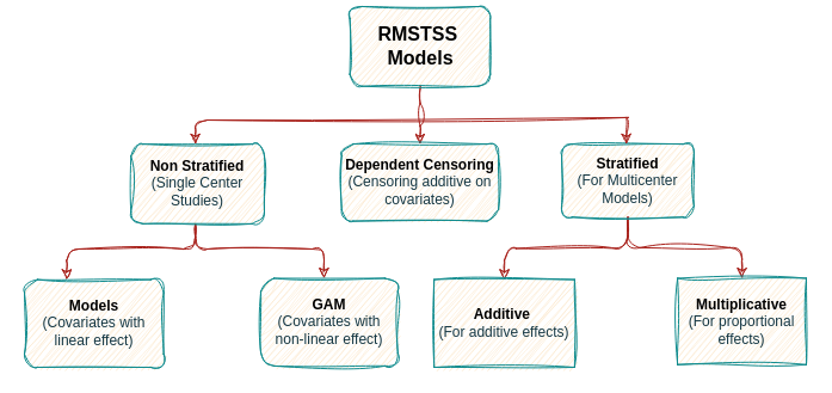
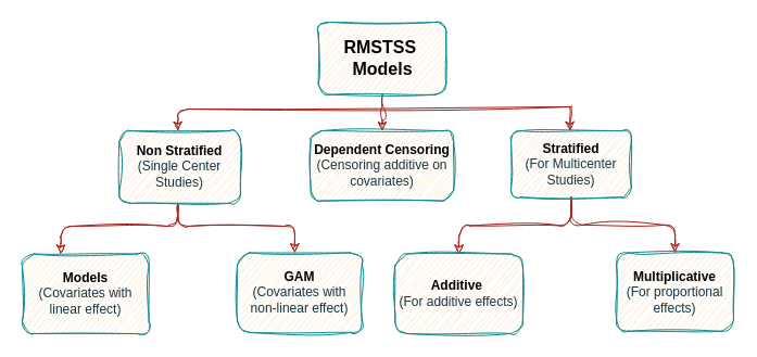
- <mxCell id="16" value="&lt;font style=&quot;color: light-dark(rgb(0, 0, 0), rgb(255, 26, 59)); font-size: 16px;&quot;&gt;&lt;b&gt;RMSTSS&amp;nbsp;&lt;/b&gt;&lt;/font&gt;&lt;div&gt;&lt;font style=&quot;color: light-dark(rgb(0, 0, 0), rgb(255, 26, 59)); font-size: 16px;&quot;&gt;&lt;b&gt;Models&lt;/b&gt;&lt;/font&gt;&lt;/div&gt;" style="rounded=1;whiteSpace=wrap;html=1;sketch=1;hachureGap=4;jiggle=2;curveFitting=1;fontFamily=Helvetica;labelBackgroundColor=none;fillColor=#FAE5C7;strokeColor=#0F8B8D;fontColor=#143642;labelBorderColor=none;fontStyle=0;fontSize=12;textShadow=0;convertToSvg=0;horizontal=1;" vertex="1" parent="1"><mxGeometry x="292.59" y="5" width="117.665" height="66.744" as="geometry" /></mxCell>
+ <mxCell id="16" value="&lt;font style=&quot;color: light-dark(rgb(0, 0, 0), rgb(255, 26, 59)); font-size: 16px;&quot;&gt;&lt;b&gt;RMSTSS&amp;nbsp;&lt;/b&gt;&lt;/font&gt;&lt;div&gt;&lt;font style=&quot;color: light-dark(rgb(0, 0, 0), rgb(255, 26, 59)); font-size: 16px;&quot;&gt;&lt;b&gt;Models&lt;/b&gt;&lt;/font&gt;&lt;/div&gt;" style="rounded=1;whiteSpace=wrap;html=1;sketch=1;hachureGap=4;jiggle=2;curveFitting=1;fontFamily=Helvetica;labelBackgroundColor=none;fillColor=#FAE5C7;strokeColor=#0F8B8D;fontColor=#143642;labelBorderColor=none;fontStyle=0;fontSize=12;textShadow=0;convertToSvg=0;horizontal=1;" vertex="1" parent="1"><mxGeometry x="292.59" y="20" width="117.665" height="66.744" as="geometry" /></mxCell>
- <mxCell id="5" value="&lt;b&gt;&lt;font style=&quot;color: light-dark(rgb(0, 0, 0), rgb(128, 255, 0));&quot;&gt;Stratified&lt;/font&gt;&lt;/b&gt;&lt;div&gt;(For Multicenter Models)&lt;/div&gt;" style="rounded=1;whiteSpace=wrap;html=1;sketch=1;hachureGap=4;jiggle=2;curveFitting=1;fontFamily=Helvetica;labelBackgroundColor=none;fillColor=#FAE5C7;strokeColor=#0F8B8D;fontColor=#143642;labelBorderColor=none;fontStyle=0;fontSize=12;textShadow=0;convertToSvg=0;horizontal=1;" vertex="1" parent="1"><mxGeometry x="470.067" y="120.116" width="110.801" height="61.182" as="geometry" /></mxCell>
+ <mxCell id="5" value="&lt;b&gt;&lt;font style=&quot;color: light-dark(rgb(0, 0, 0), rgb(128, 255, 0));&quot;&gt;Stratified&lt;/font&gt;&lt;/b&gt;&lt;div&gt;(For Multicenter Studies)&lt;/div&gt;" style="rounded=1;whiteSpace=wrap;html=1;sketch=1;hachureGap=4;jiggle=2;curveFitting=1;fontFamily=Helvetica;labelBackgroundColor=none;fillColor=#FAE5C7;strokeColor=#0F8B8D;fontColor=#143642;labelBorderColor=none;fontStyle=0;fontSize=12;textShadow=0;convertToSvg=0;horizontal=1;" vertex="1" parent="1"><mxGeometry x="470.067" y="120.116" width="110.801" height="61.182" as="geometry" /></mxCell>
- <mxCell id="15" value="&lt;b&gt;&lt;font style=&quot;color: light-dark(rgb(0, 0, 0), rgb(255, 51, 255));&quot;&gt;Multiplicative&lt;/font&gt;&lt;/b&gt;&lt;div&gt;(For proportional effects)&lt;/div&gt;" style="whiteSpace=wrap;html=1;sketch=1;hachureGap=4;jiggle=2;curveFitting=1;fontFamily=Helvetica;labelBackgroundColor=none;fillColor=#FAE5C7;strokeColor=#0F8B8D;fontColor=#143642;labelBorderColor=none;fontStyle=0;fontSize=12;textShadow=0;convertToSvg=0;horizontal=1;rounded=0;" vertex="1" parent="1"><mxGeometry x="567.141" y="232.469" width="107.859" height="72.306" as="geometry" /></mxCell>
+ <mxCell id="15" value="&lt;b&gt;&lt;font style=&quot;color: light-dark(rgb(0, 0, 0), rgb(255, 51, 255));&quot;&gt;Multiplicative&lt;/font&gt;&lt;/b&gt;&lt;div&gt;(For proportional effects)&lt;/div&gt;" style="rounded=1;whiteSpace=wrap;html=1;sketch=1;hachureGap=4;jiggle=2;curveFitting=1;fontFamily=Helvetica;labelBackgroundColor=none;fillColor=#FAE5C7;strokeColor=#0F8B8D;fontColor=#143642;labelBorderColor=none;fontStyle=0;fontSize=12;textShadow=0;convertToSvg=0;horizontal=1;" vertex="1" parent="1"><mxGeometry x="567.141" y="232.469" width="107.859" height="72.306" as="geometry" /></mxCell>
- <mxCell id="14" value="&lt;b&gt;&lt;font style=&quot;color: light-dark(rgb(0, 0, 0), rgb(255, 51, 255));&quot;&gt;Additive&amp;nbsp;&lt;/font&gt;&lt;/b&gt;&lt;div&gt;(For additive effects)&lt;/div&gt;" style="whiteSpace=wrap;html=1;sketch=1;hachureGap=4;jiggle=2;curveFitting=1;fontFamily=Helvetica;labelBackgroundColor=none;fillColor=#FAE5C7;strokeColor=#0F8B8D;fontColor=#143642;labelBorderColor=none;fontStyle=0;fontSize=12;textShadow=0;convertToSvg=0;horizontal=1;rounded=0;" vertex="1" parent="1"><mxGeometry x="363.189" y="233.581" width="117.665" height="73.419" as="geometry" /></mxCell>
+ <mxCell id="14" value="&lt;b&gt;&lt;font style=&quot;color: light-dark(rgb(0, 0, 0), rgb(255, 51, 255));&quot;&gt;Additive&amp;nbsp;&lt;/font&gt;&lt;/b&gt;&lt;div&gt;(For additive effects)&lt;/div&gt;" style="rounded=1;whiteSpace=wrap;html=1;sketch=1;hachureGap=4;jiggle=2;curveFitting=1;fontFamily=Helvetica;labelBackgroundColor=none;fillColor=#FAE5C7;strokeColor=#0F8B8D;fontColor=#143642;labelBorderColor=none;fontStyle=0;fontSize=12;textShadow=0;convertToSvg=0;horizontal=1;" vertex="1" parent="1"><mxGeometry x="363.189" y="233.581" width="117.665" height="73.419" as="geometry" /></mxCell>
